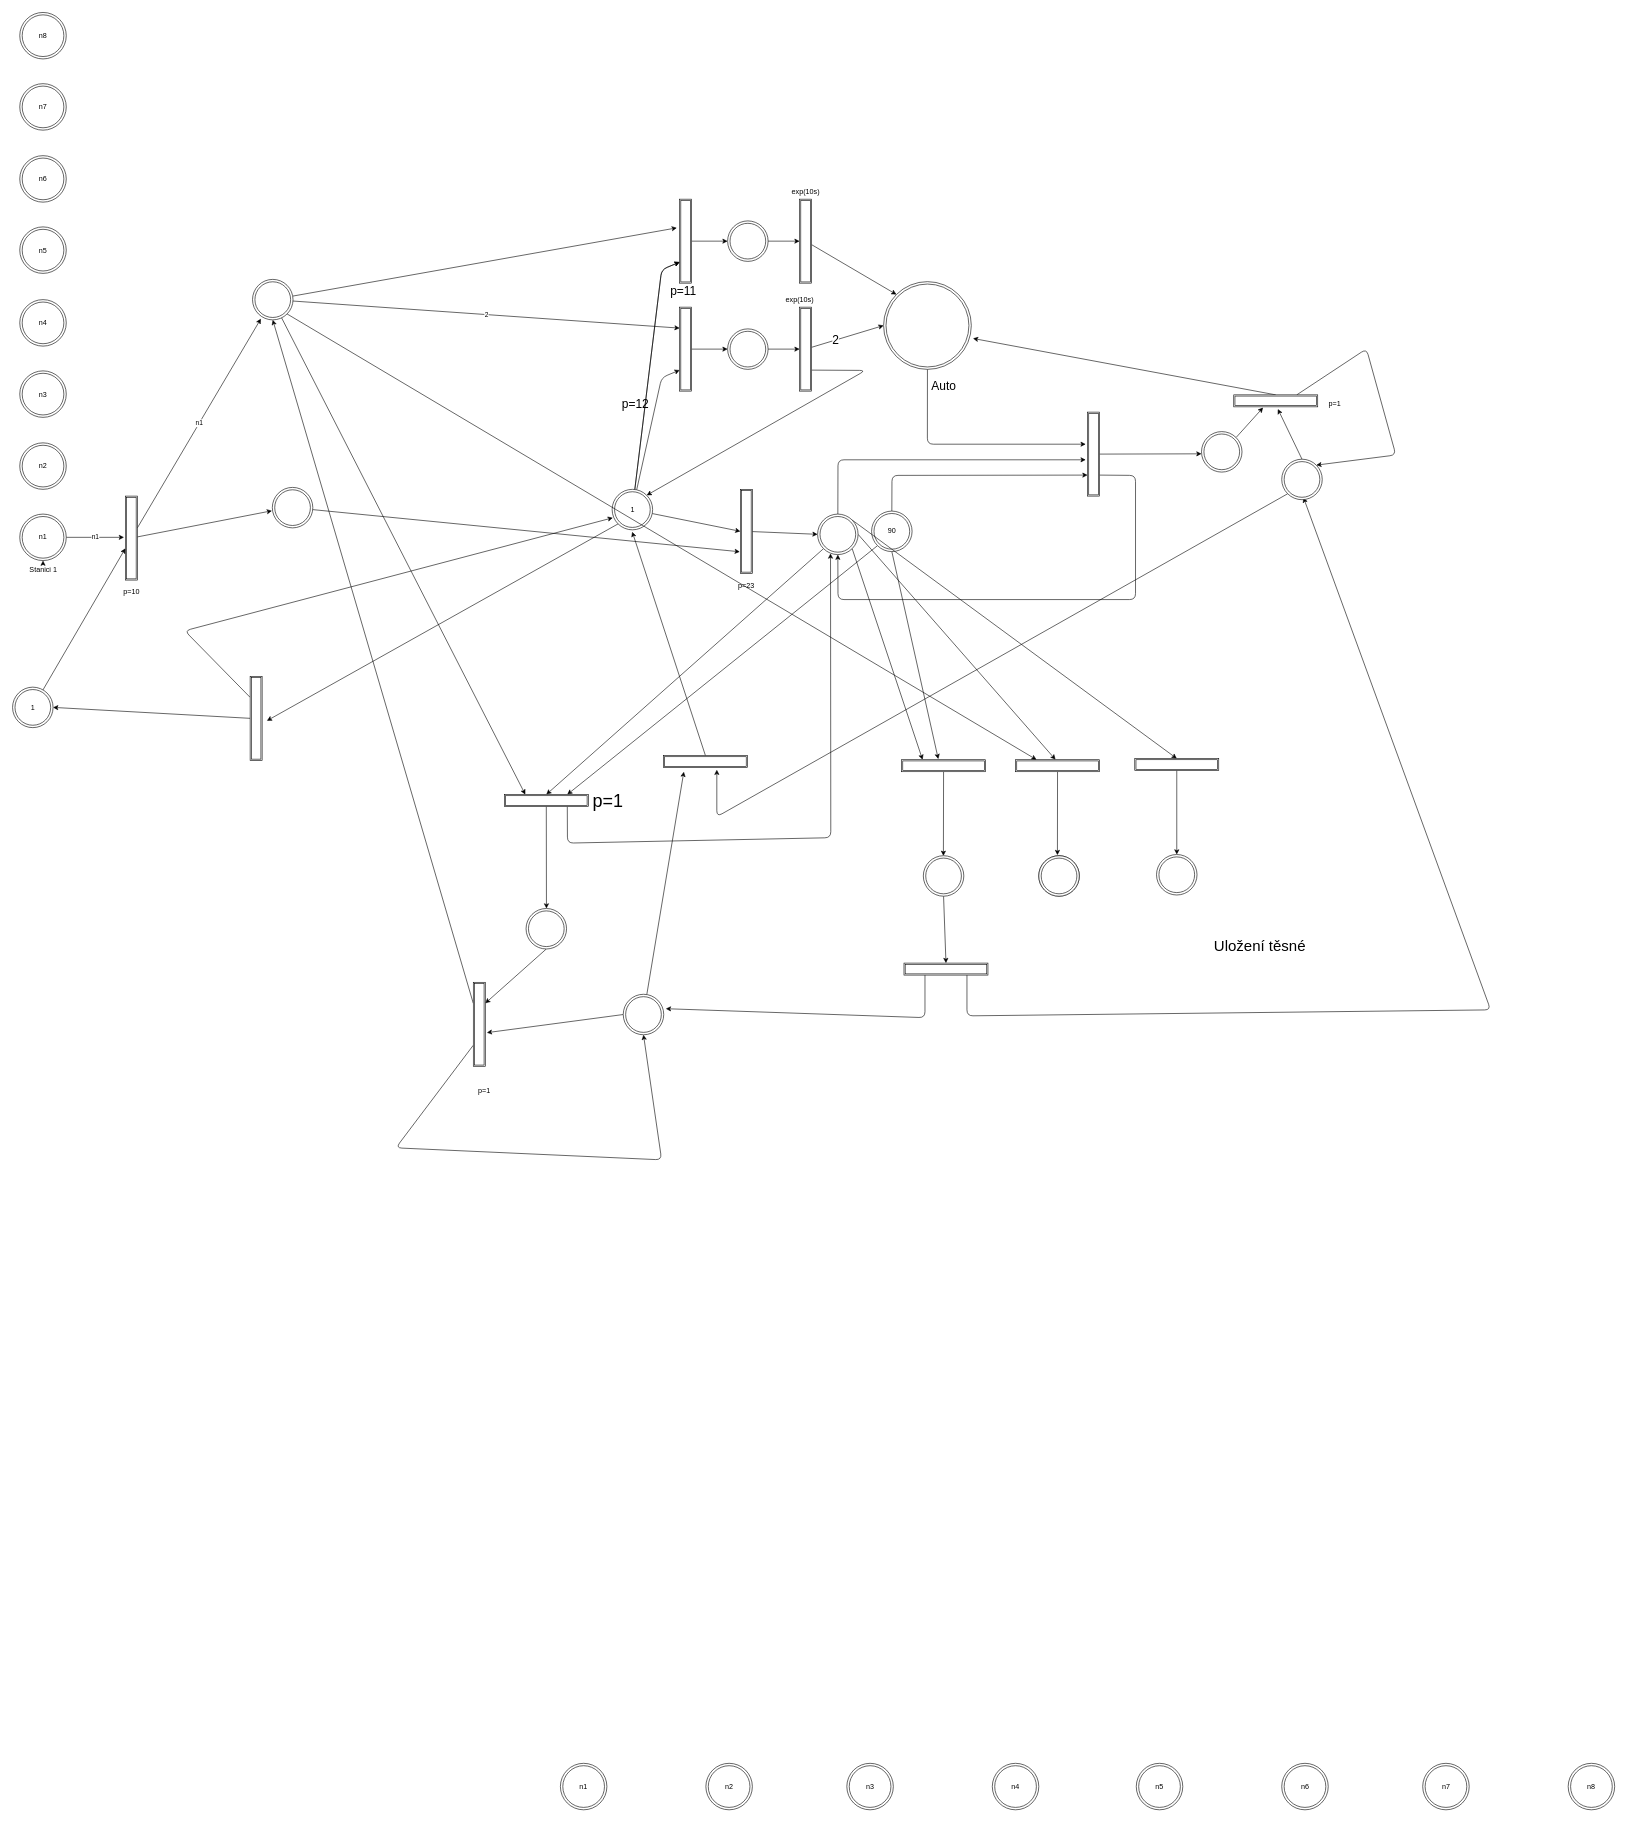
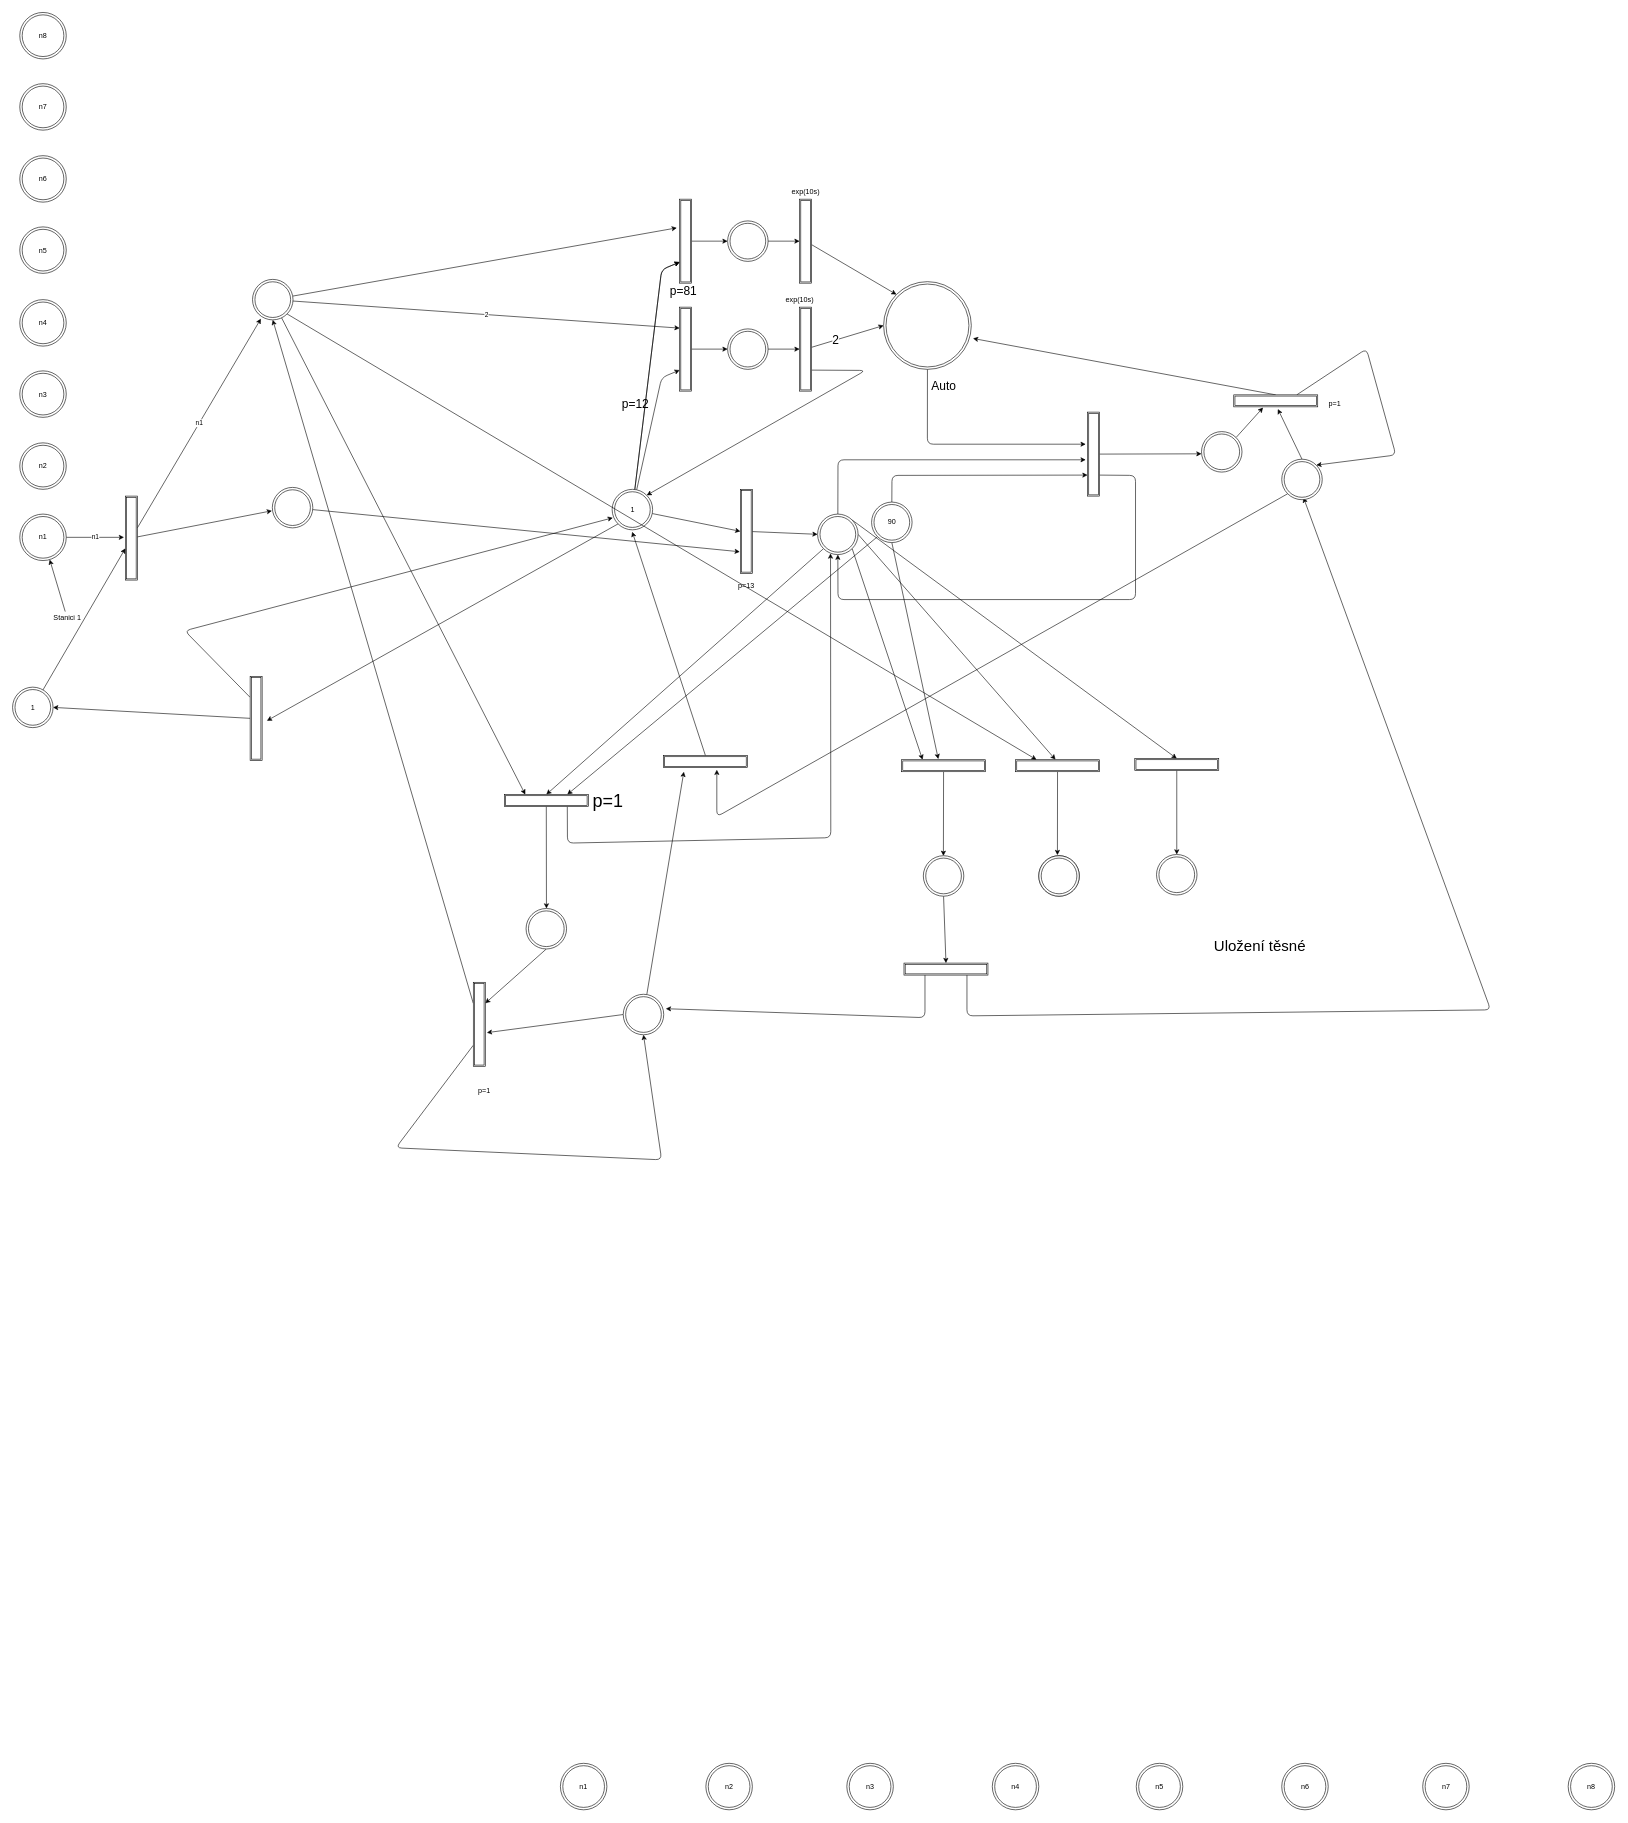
- <mxCell id="61" value="p=11" style="text;html=1;align=center;verticalAlign=middle;resizable=0;points=[];autosize=1;strokeColor=none;fillColor=none;fontSize=20;" parent="1" vertex="1"><mxGeometry x="1111" y="470" width="54" height="28" as="geometry" /></mxCell>
+ <mxCell id="61" value="p=81" style="text;html=1;align=center;verticalAlign=middle;resizable=0;points=[];autosize=1;strokeColor=none;fillColor=none;fontSize=20;" parent="1" vertex="1"><mxGeometry x="1111" y="470" width="54" height="28" as="geometry" /></mxCell>
- <mxCell id="45" value="90" style="ellipse;shape=doubleEllipse;whiteSpace=wrap;html=1;aspect=fixed;" parent="1" vertex="1"><mxGeometry x="1452" y="851.5" width="67.5" height="67.5" as="geometry" /></mxCell>
+ <mxCell id="45" value="90" style="ellipse;shape=doubleEllipse;whiteSpace=wrap;html=1;aspect=fixed;" parent="1" vertex="1"><mxGeometry x="1452" y="836.5" width="67.5" height="67.5" as="geometry" /></mxCell>
- <mxCell id="12" value="Stanici 1" style="text;html=1;align=center;verticalAlign=middle;resizable=0;points=[];autosize=1;strokeColor=none;fillColor=none;" parent="1" vertex="1"><mxGeometry x="40.75" y="939" width="60" height="20" as="geometry" /></mxCell>
+ <mxCell id="12" value="Stanici 1" style="text;html=1;align=center;verticalAlign=middle;resizable=0;points=[];autosize=1;strokeColor=none;fillColor=none;" parent="1" vertex="1"><mxGeometry x="80.75" y="1019" width="60" height="20" as="geometry" /></mxCell>
- <mxCell id="84" value="p=23" style="text;html=1;align=center;verticalAlign=middle;resizable=0;points=[];autosize=1;strokeColor=none;fillColor=none;fontSize=12;" parent="1" vertex="1"><mxGeometry x="1224.75" y="966.5" width="37" height="18" as="geometry" /></mxCell>
+ <mxCell id="84" value="p=13" style="text;html=1;align=center;verticalAlign=middle;resizable=0;points=[];autosize=1;strokeColor=none;fillColor=none;fontSize=12;" parent="1" vertex="1"><mxGeometry x="1224.75" y="966.5" width="37" height="18" as="geometry" /></mxCell>
- <mxCell id="77" value="p=10" style="text;html=1;align=center;verticalAlign=middle;resizable=0;points=[];autosize=1;strokeColor=none;fillColor=none;" parent="1" vertex="1"><mxGeometry x="199.5" y="977" width="37" height="18" as="geometry" /></mxCell>
